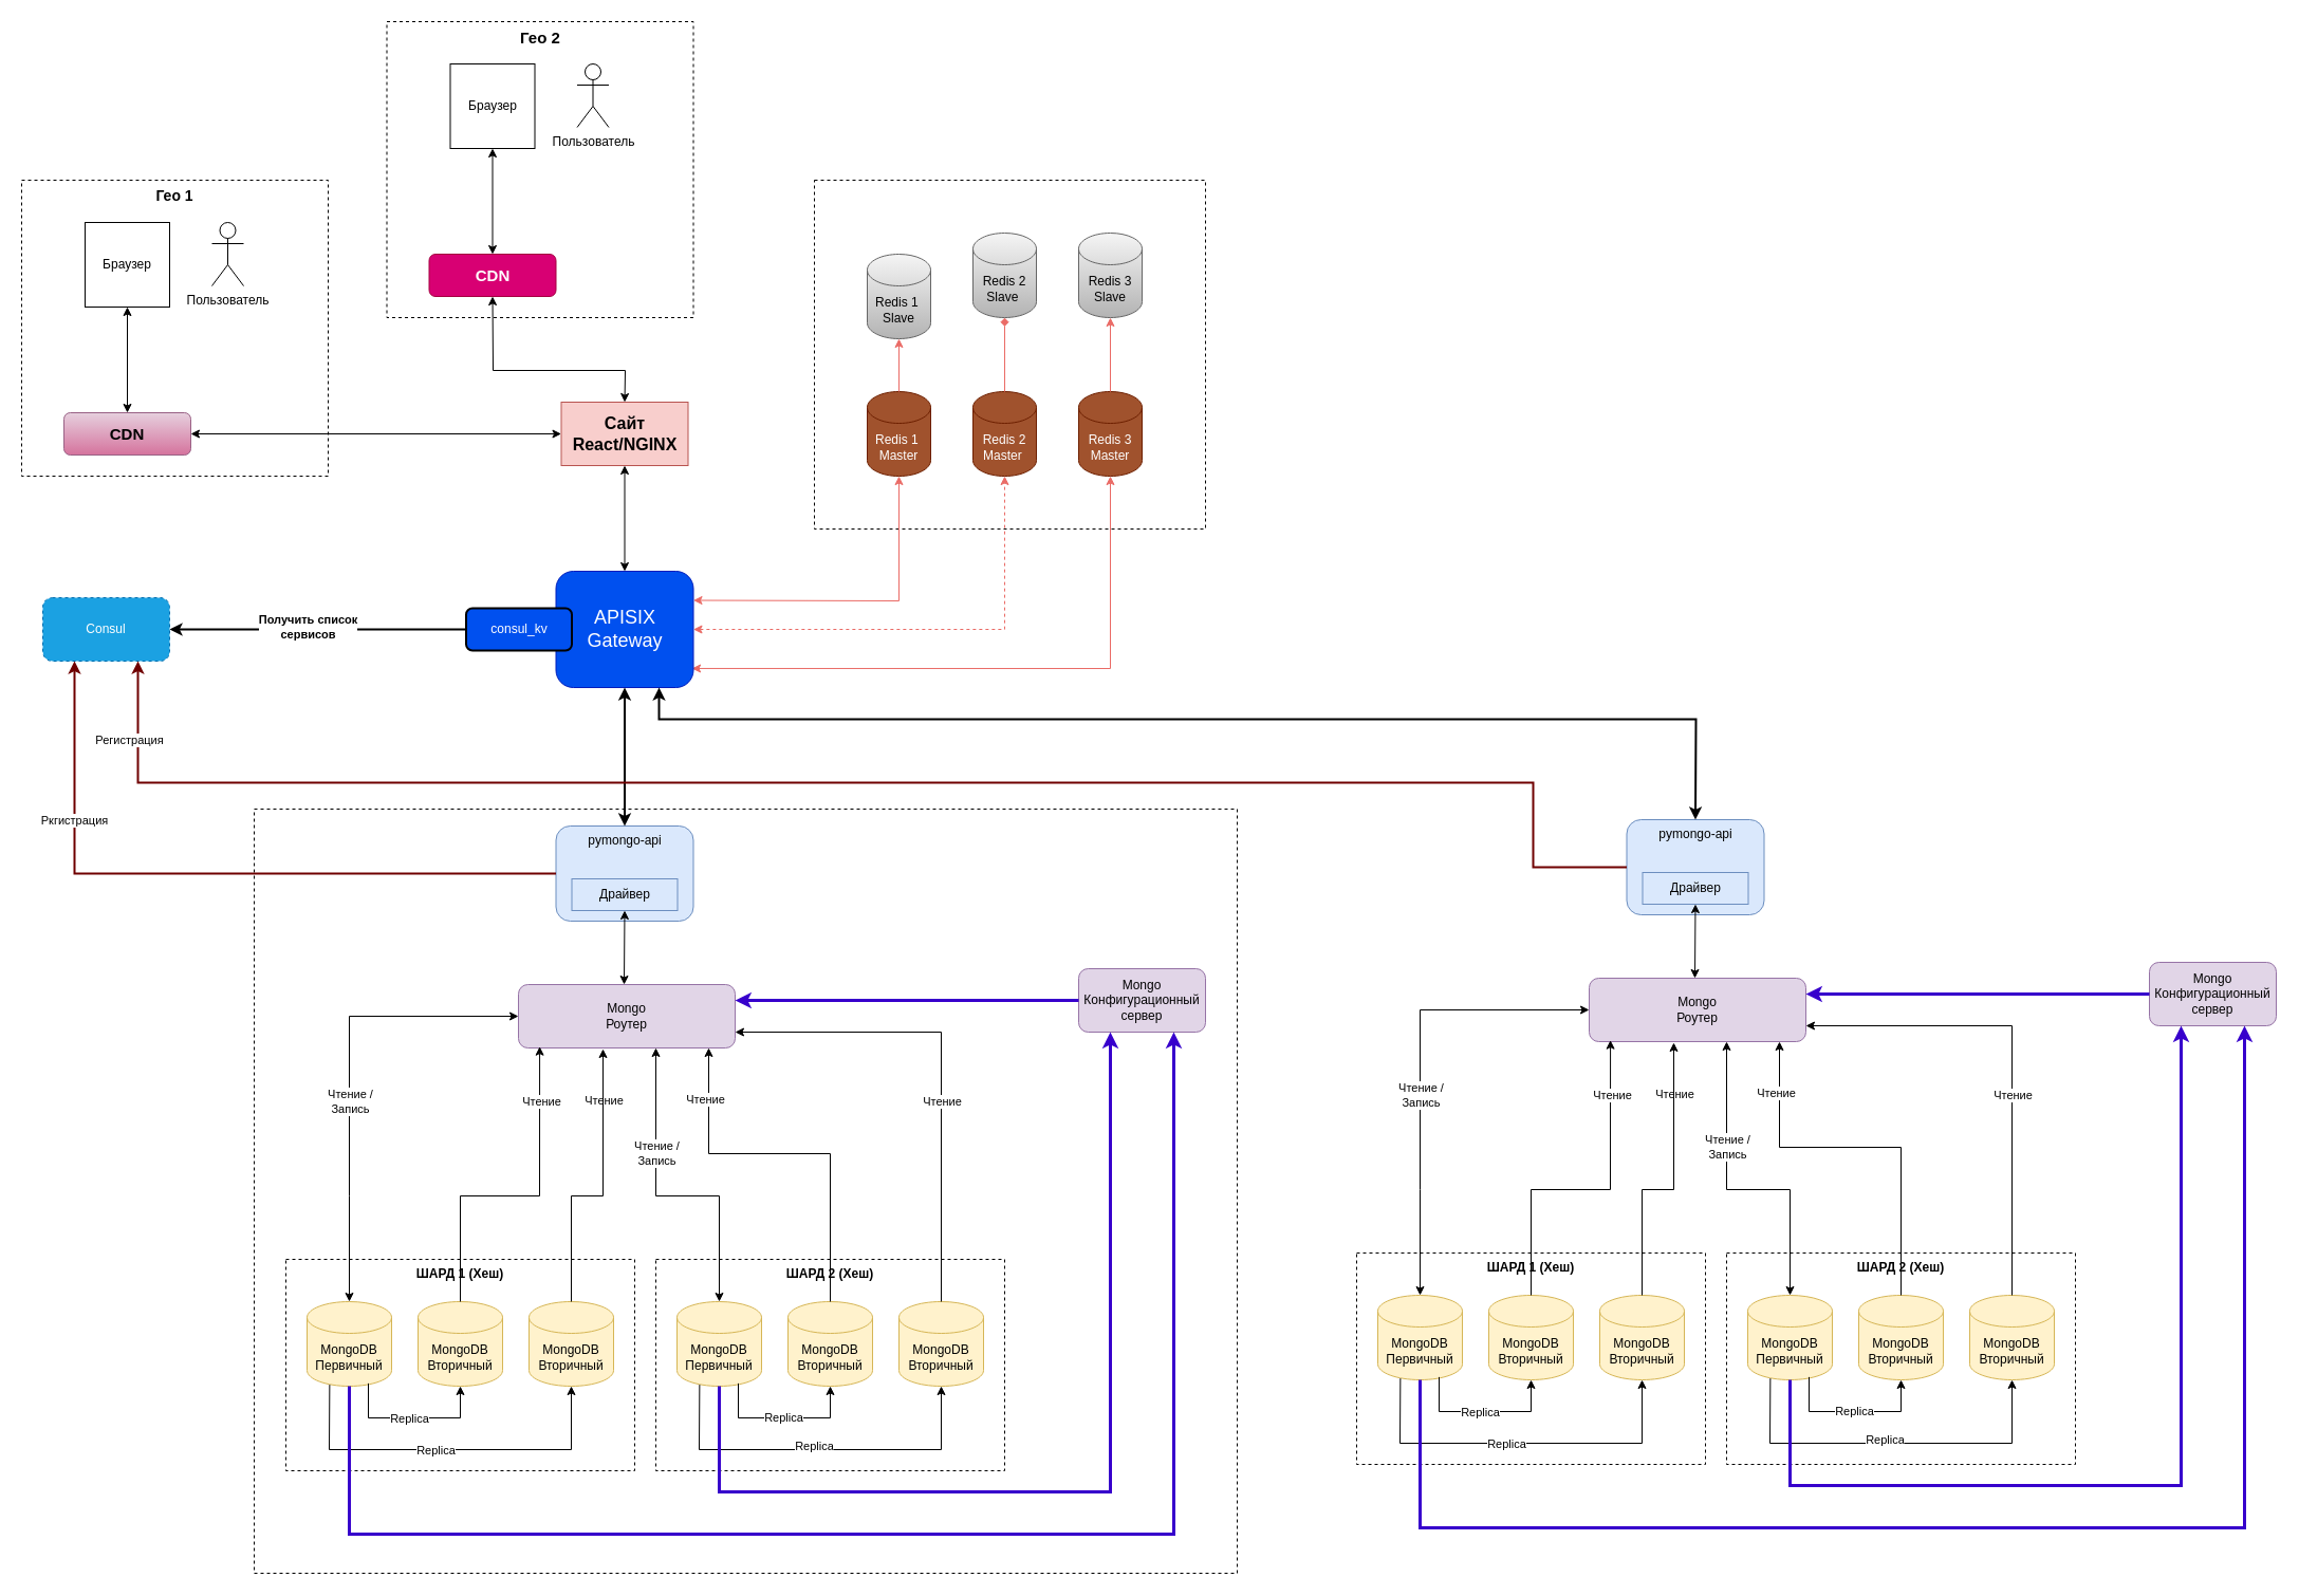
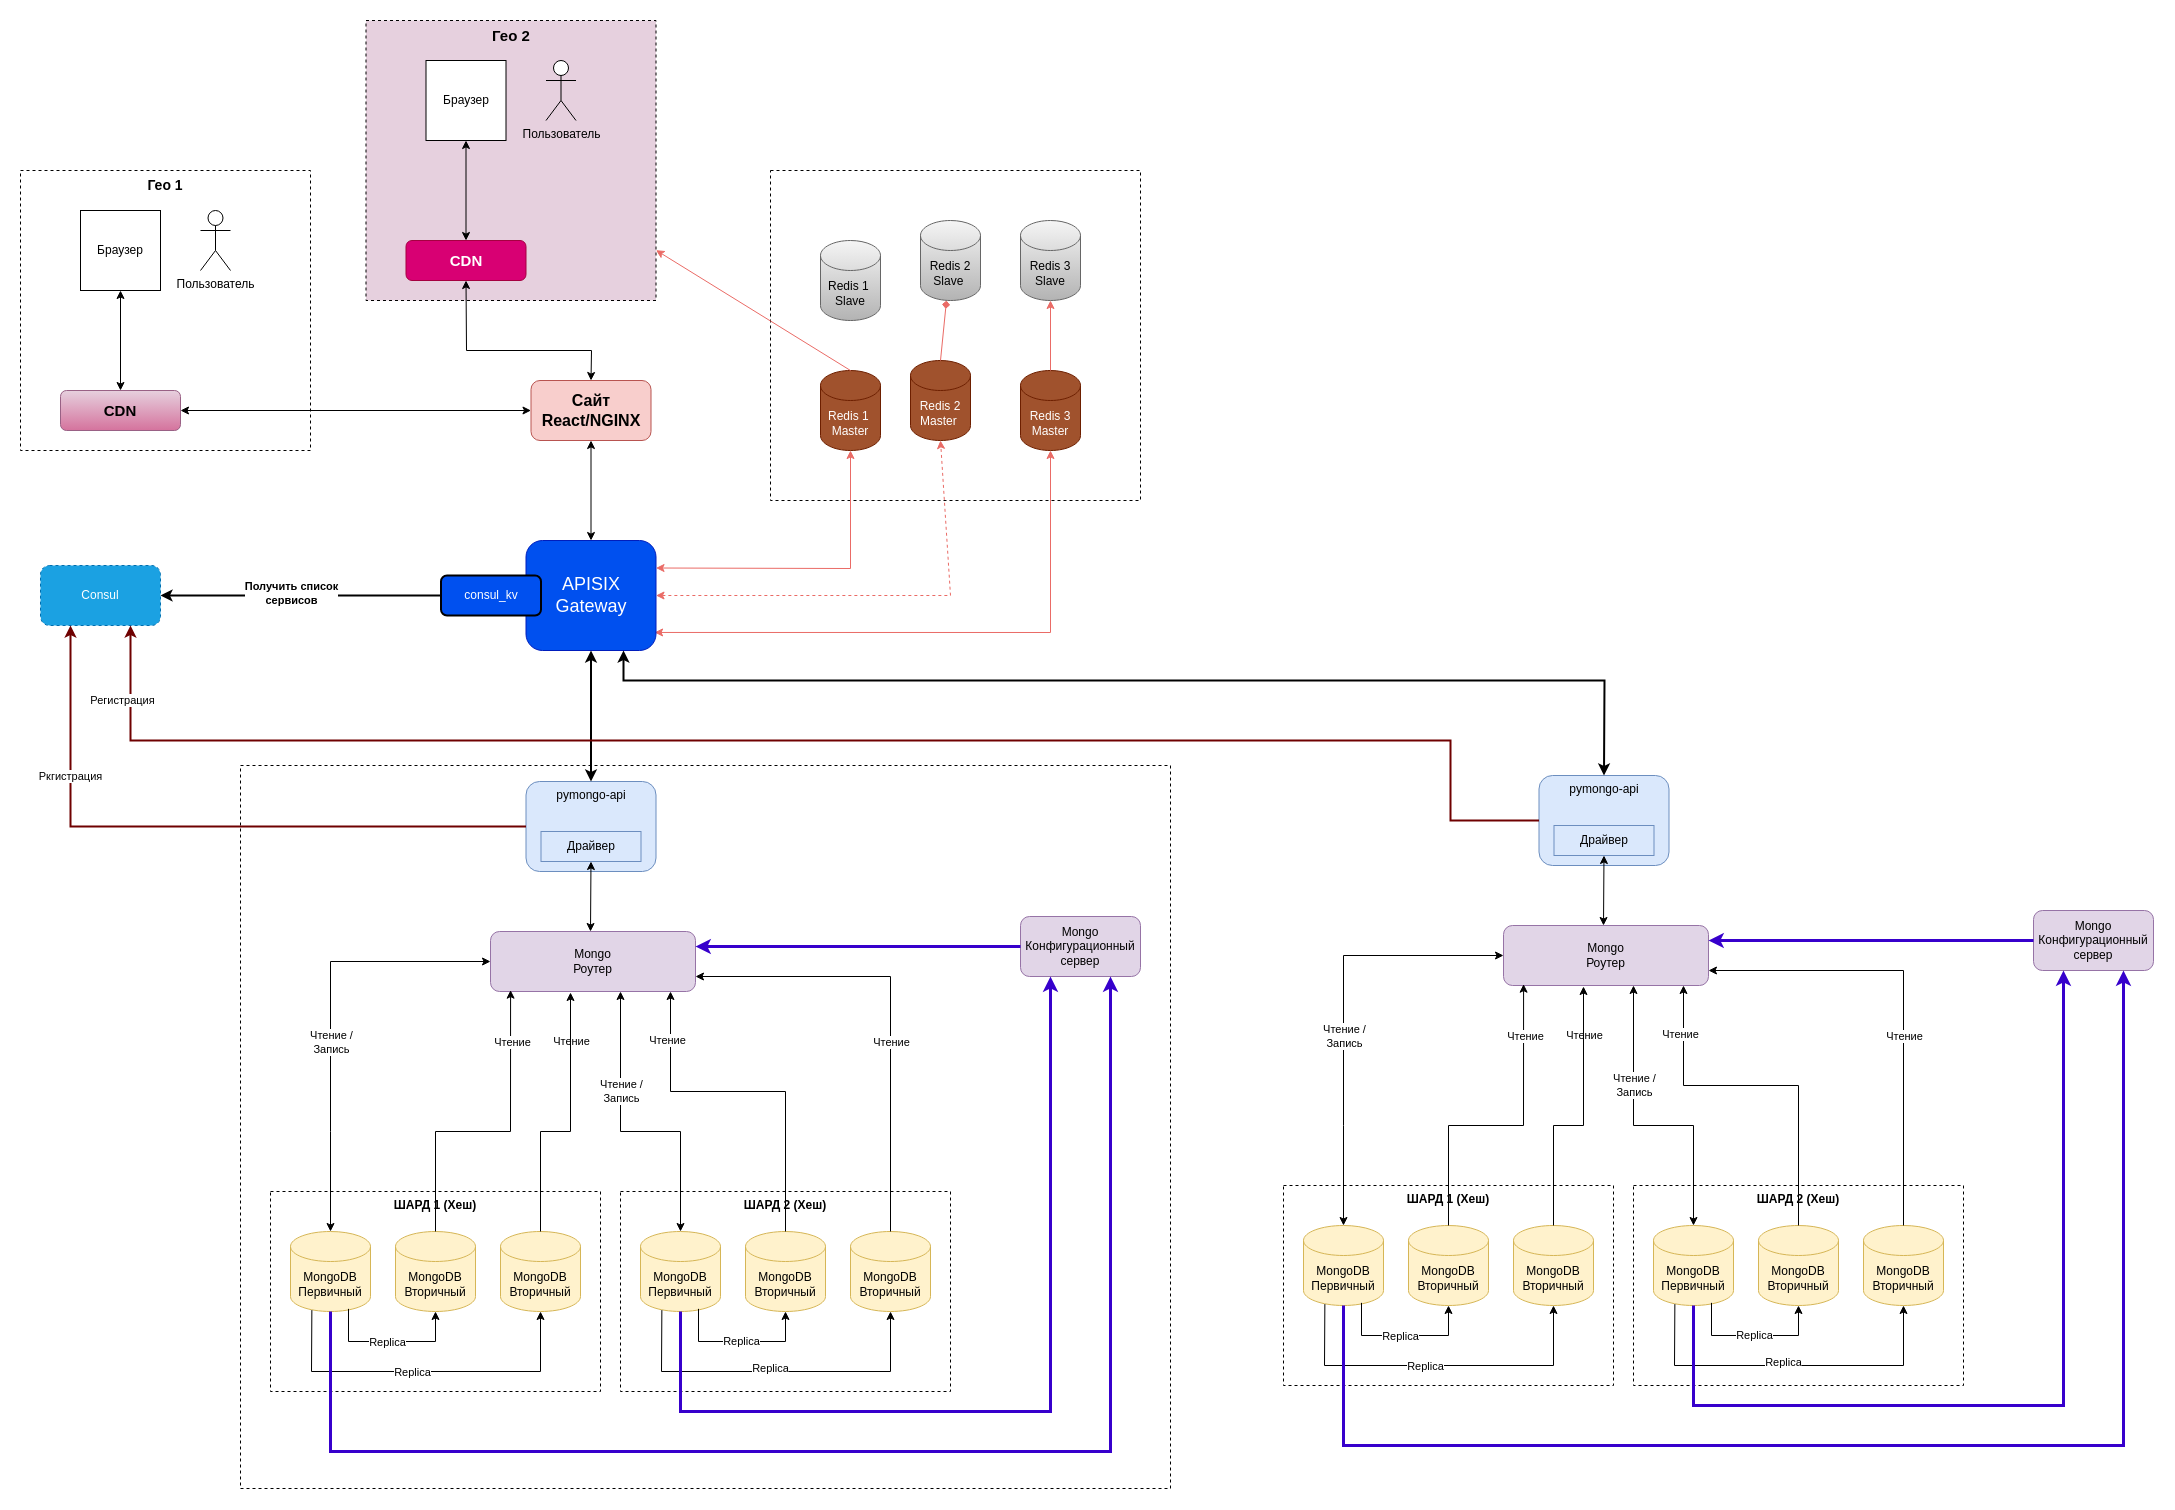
- <mxCell id="111" value="&lt;b&gt;&lt;font style=&quot;font-size: 15px;&quot;&gt;Гео 2&lt;/font&gt;&lt;/b&gt;" style="rounded=0;whiteSpace=wrap;html=1;dashed=1;verticalAlign=top;" vertex="1" parent="1"><mxGeometry x="365.5" y="20" width="290" height="280" as="geometry" /></mxCell>
+ <mxCell id="111" value="&lt;b&gt;&lt;font style=&quot;font-size: 15px;&quot;&gt;Гео 2&lt;/font&gt;&lt;/b&gt;" style="rounded=0;whiteSpace=wrap;html=1;dashed=1;verticalAlign=top;fillColor=#e6d0de;" vertex="1" parent="1"><mxGeometry x="365.5" y="20" width="290" height="280" as="geometry" /></mxCell>
- <mxCell id="52" value="" style="endArrow=classic;html=1;rounded=0;exitX=0.5;exitY=0;exitDx=0;exitDy=0;exitPerimeter=0;entryX=0.5;entryY=1;entryDx=0;entryDy=0;entryPerimeter=0;strokeColor=#EA6B66;" parent="1" source="43" target="49" edge="1"><mxGeometry width="50" height="50" relative="1" as="geometry"><mxPoint x="860" y="360" as="sourcePoint" /><mxPoint x="910" y="310" as="targetPoint" /></mxGeometry></mxCell>
+ <mxCell id="52" value="" style="endArrow=classic;html=1;rounded=0;exitX=0.5;exitY=0;exitDx=0;exitDy=0;exitPerimeter=0;strokeColor=#EA6B66;" parent="1" source="43" target="111" edge="1"><mxGeometry width="50" height="50" relative="1" as="geometry"><mxPoint x="860" y="360" as="sourcePoint" /><mxPoint x="910" y="310" as="targetPoint" /></mxGeometry></mxCell>
- <mxCell id="56" value="&lt;font style=&quot;font-size: 16px;&quot;&gt;&lt;b&gt;Сайт&lt;/b&gt;&lt;/font&gt;&lt;div style=&quot;font-size: 16px;&quot;&gt;&lt;font style=&quot;font-size: 16px;&quot;&gt;&lt;b&gt;React/NGINX&lt;/b&gt;&lt;/font&gt;&lt;/div&gt;" style="whiteSpace=wrap;html=1;fillColor=#f8cecc;strokeColor=#b85450;rounded=0;" vertex="1" parent="1"><mxGeometry x="530.5" y="380" width="120" height="60" as="geometry" /></mxCell>
+ <mxCell id="56" value="&lt;font style=&quot;font-size: 16px;&quot;&gt;&lt;b&gt;Сайт&lt;/b&gt;&lt;/font&gt;&lt;div style=&quot;font-size: 16px;&quot;&gt;&lt;font style=&quot;font-size: 16px;&quot;&gt;&lt;b&gt;React/NGINX&lt;/b&gt;&lt;/font&gt;&lt;/div&gt;" style="rounded=1;whiteSpace=wrap;html=1;fillColor=#f8cecc;strokeColor=#b85450;" vertex="1" parent="1"><mxGeometry x="530.5" y="380" width="120" height="60" as="geometry" /></mxCell>
- <mxCell id="44" value="Redis 2&lt;div&gt;Master&amp;nbsp;&lt;/div&gt;" style="shape=cylinder3;whiteSpace=wrap;html=1;boundedLbl=1;backgroundOutline=1;size=15;fillColor=#a0522d;fontColor=#ffffff;strokeColor=#6D1F00;" parent="1" vertex="1"><mxGeometry x="920" y="370" width="60" height="80" as="geometry" /></mxCell>
+ <mxCell id="44" value="Redis 2&lt;div&gt;Master&amp;nbsp;&lt;/div&gt;" style="shape=cylinder3;whiteSpace=wrap;html=1;boundedLbl=1;backgroundOutline=1;size=15;fillColor=#a0522d;fontColor=#ffffff;strokeColor=#6D1F00;" parent="1" vertex="1"><mxGeometry x="910" y="360" width="60" height="80" as="geometry" /></mxCell>
